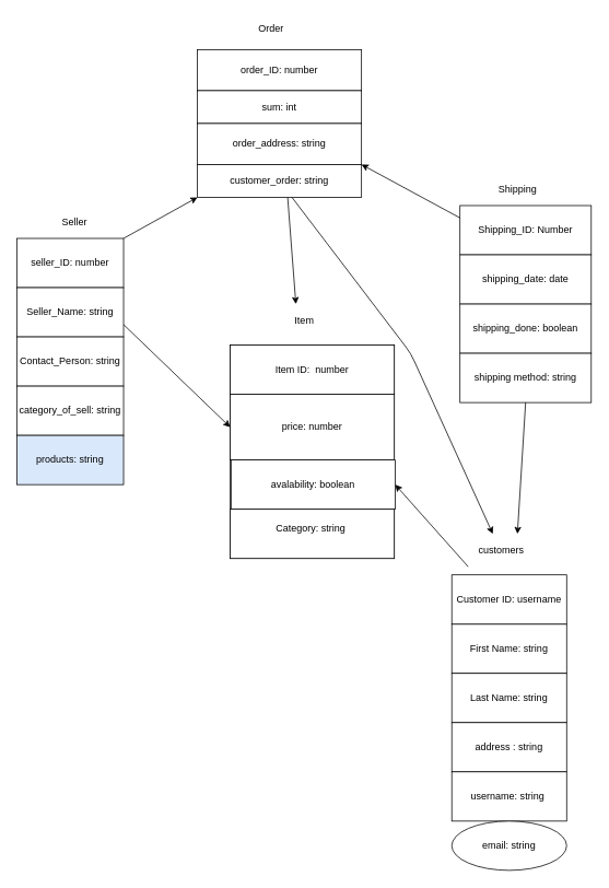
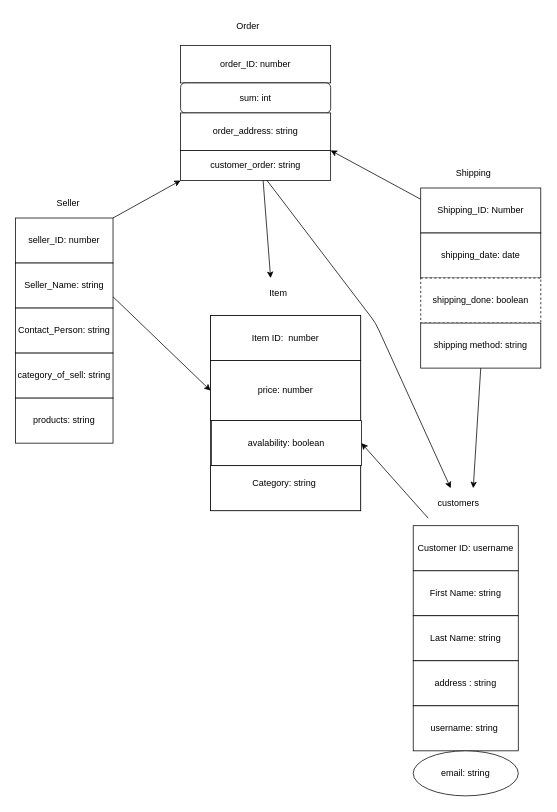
- <mxCell id="16" value="sum: int" style="rounded=0;whiteSpace=wrap;html=1;" vertex="1" parent="1"><mxGeometry x="240" y="110" width="200" height="40" as="geometry" /></mxCell>
+ <mxCell id="16" value="sum: int" style="whiteSpace=wrap;html=1;rounded=1;" vertex="1" parent="1"><mxGeometry x="240" y="110" width="200" height="40" as="geometry" /></mxCell>
- <mxCell id="25" value="shipping_done: boolean" style="rounded=0;whiteSpace=wrap;html=1;" vertex="1" parent="1"><mxGeometry x="560" y="370" width="160" height="60" as="geometry" /></mxCell>
+ <mxCell id="25" value="shipping_done: boolean" style="rounded=0;whiteSpace=wrap;html=1;dashed=1;" vertex="1" parent="1"><mxGeometry x="560" y="370" width="160" height="60" as="geometry" /></mxCell>
- <mxCell id="13" value="products: string" style="rounded=0;whiteSpace=wrap;html=1;fillColor=#dae8fc;" vertex="1" parent="1"><mxGeometry x="20" y="530" width="130" height="60" as="geometry" /></mxCell>
+ <mxCell id="13" value="products: string" style="rounded=0;whiteSpace=wrap;html=1;" vertex="1" parent="1"><mxGeometry x="20" y="530" width="130" height="60" as="geometry" /></mxCell>
